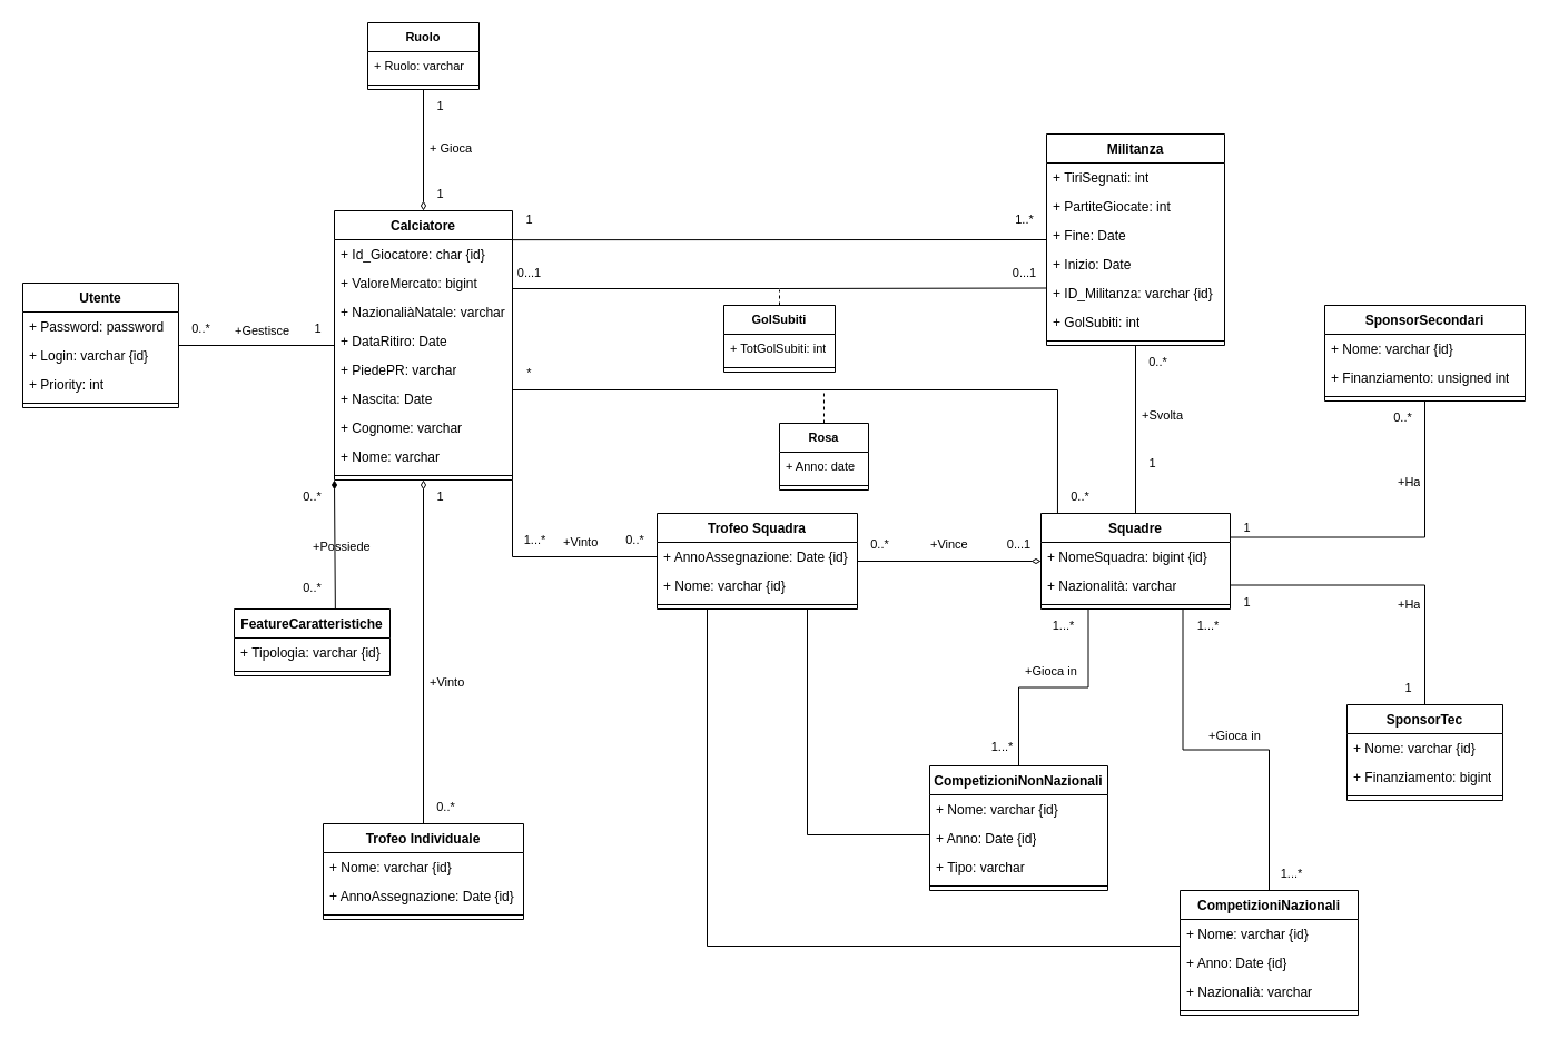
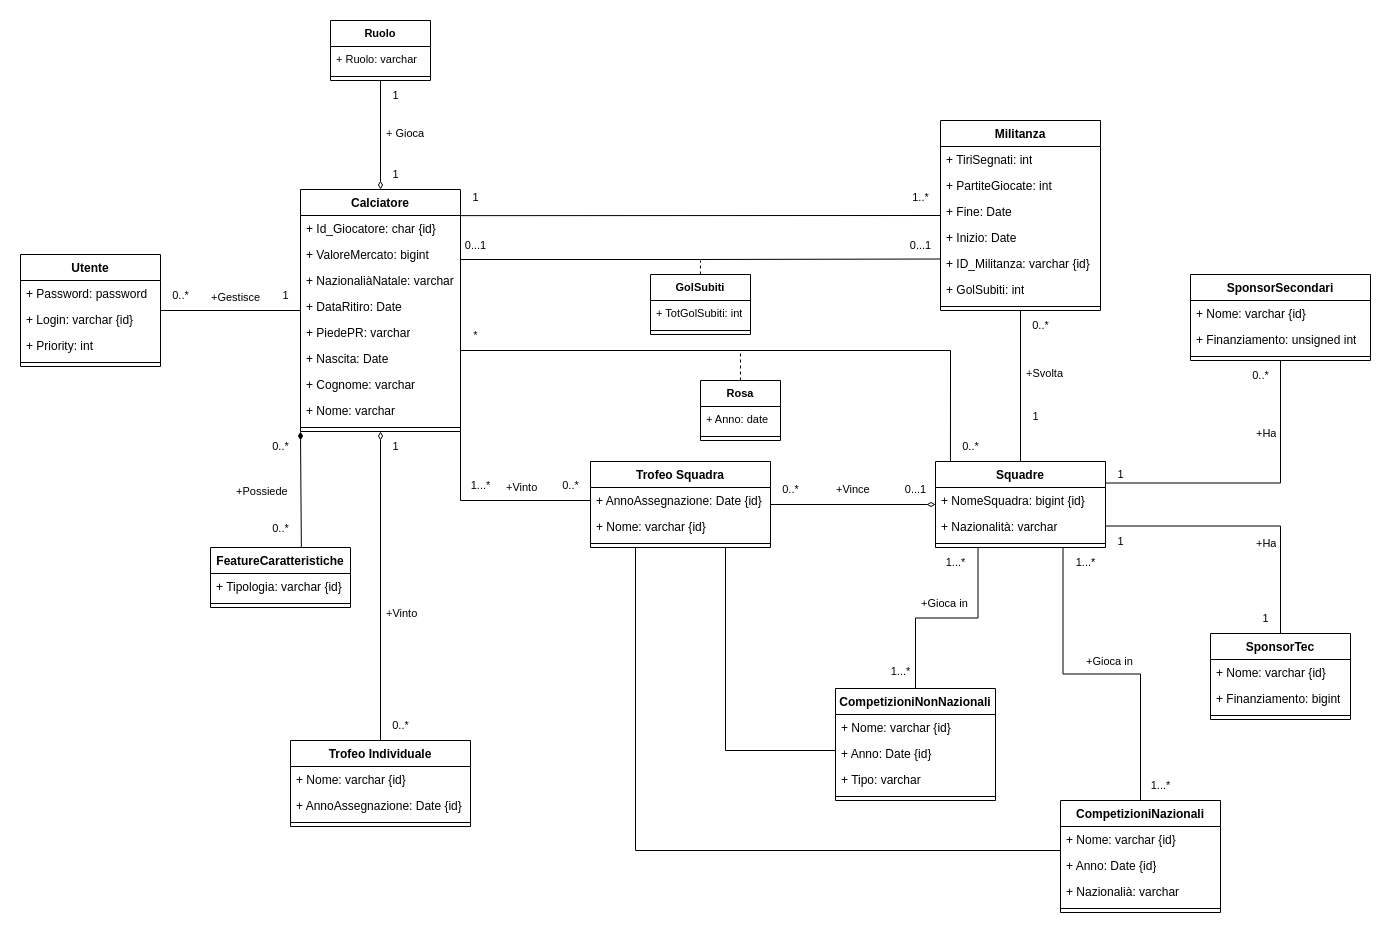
- <mxCell id="75" value="+Possiede" style="text;strokeColor=none;fillColor=none;align=left;verticalAlign=top;spacingLeft=4;spacingRight=4;overflow=hidden;rotatable=0;points=[[0,0.5],[1,0.5]];portConstraint=eastwest;whiteSpace=wrap;html=1;fontSize=11;fontFamily=Helvetica;fontColor=default;" parent="1" vertex="1"><mxGeometry x="275" y="478" width="70" height="26" as="geometry" /></mxCell>
+ <mxCell id="75" value="+Possiede" style="text;strokeColor=none;fillColor=none;align=left;verticalAlign=top;spacingLeft=4;spacingRight=4;overflow=hidden;rotatable=0;points=[[0,0.5],[1,0.5]];portConstraint=eastwest;whiteSpace=wrap;html=1;fontSize=11;fontFamily=Helvetica;fontColor=default;" parent="1" vertex="1"><mxGeometry x="230" y="478" width="70" height="26" as="geometry" /></mxCell>
